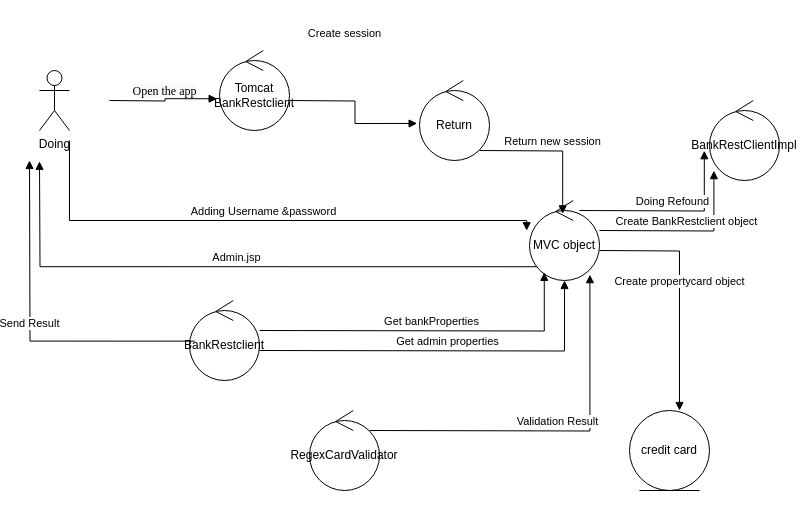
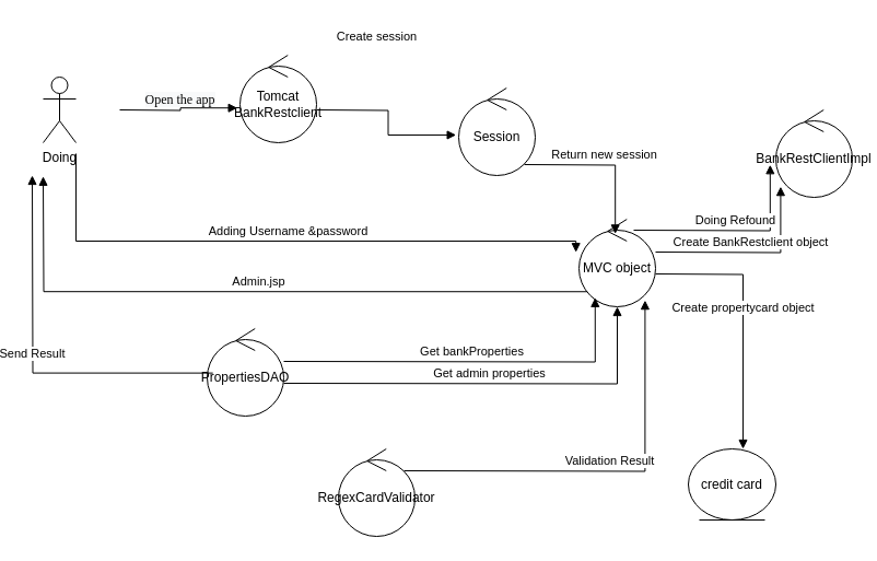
- <mxCell id="4" value="Return" style="ellipse;shape=umlControl;whiteSpace=wrap;html=1;" vertex="1" parent="1"><mxGeometry x="410" y="50" width="70" height="80" as="geometry" /></mxCell>
+ <mxCell id="4" value="Session" style="ellipse;shape=umlControl;whiteSpace=wrap;html=1;" vertex="1" parent="1"><mxGeometry x="410" y="50" width="70" height="80" as="geometry" /></mxCell>
- <mxCell id="6" value="BankRestclient" style="ellipse;shape=umlControl;whiteSpace=wrap;html=1;" vertex="1" parent="1"><mxGeometry x="180" y="270" width="70" height="80" as="geometry" /></mxCell>
+ <mxCell id="6" value="PropertiesDAO" style="ellipse;shape=umlControl;whiteSpace=wrap;html=1;" vertex="1" parent="1"><mxGeometry x="180" y="270" width="70" height="80" as="geometry" /></mxCell>
- <mxCell id="14" value="credit card&lt;br&gt;" style="ellipse;shape=umlEntity;whiteSpace=wrap;html=1;" vertex="1" parent="1"><mxGeometry x="620" y="380" width="80" height="80" as="geometry" /></mxCell>
+ <mxCell id="14" value="credit card&lt;br&gt;" style="ellipse;shape=umlEntity;whiteSpace=wrap;html=1;" vertex="1" parent="1"><mxGeometry x="620" y="380" width="80" height="65" as="geometry" /></mxCell>
